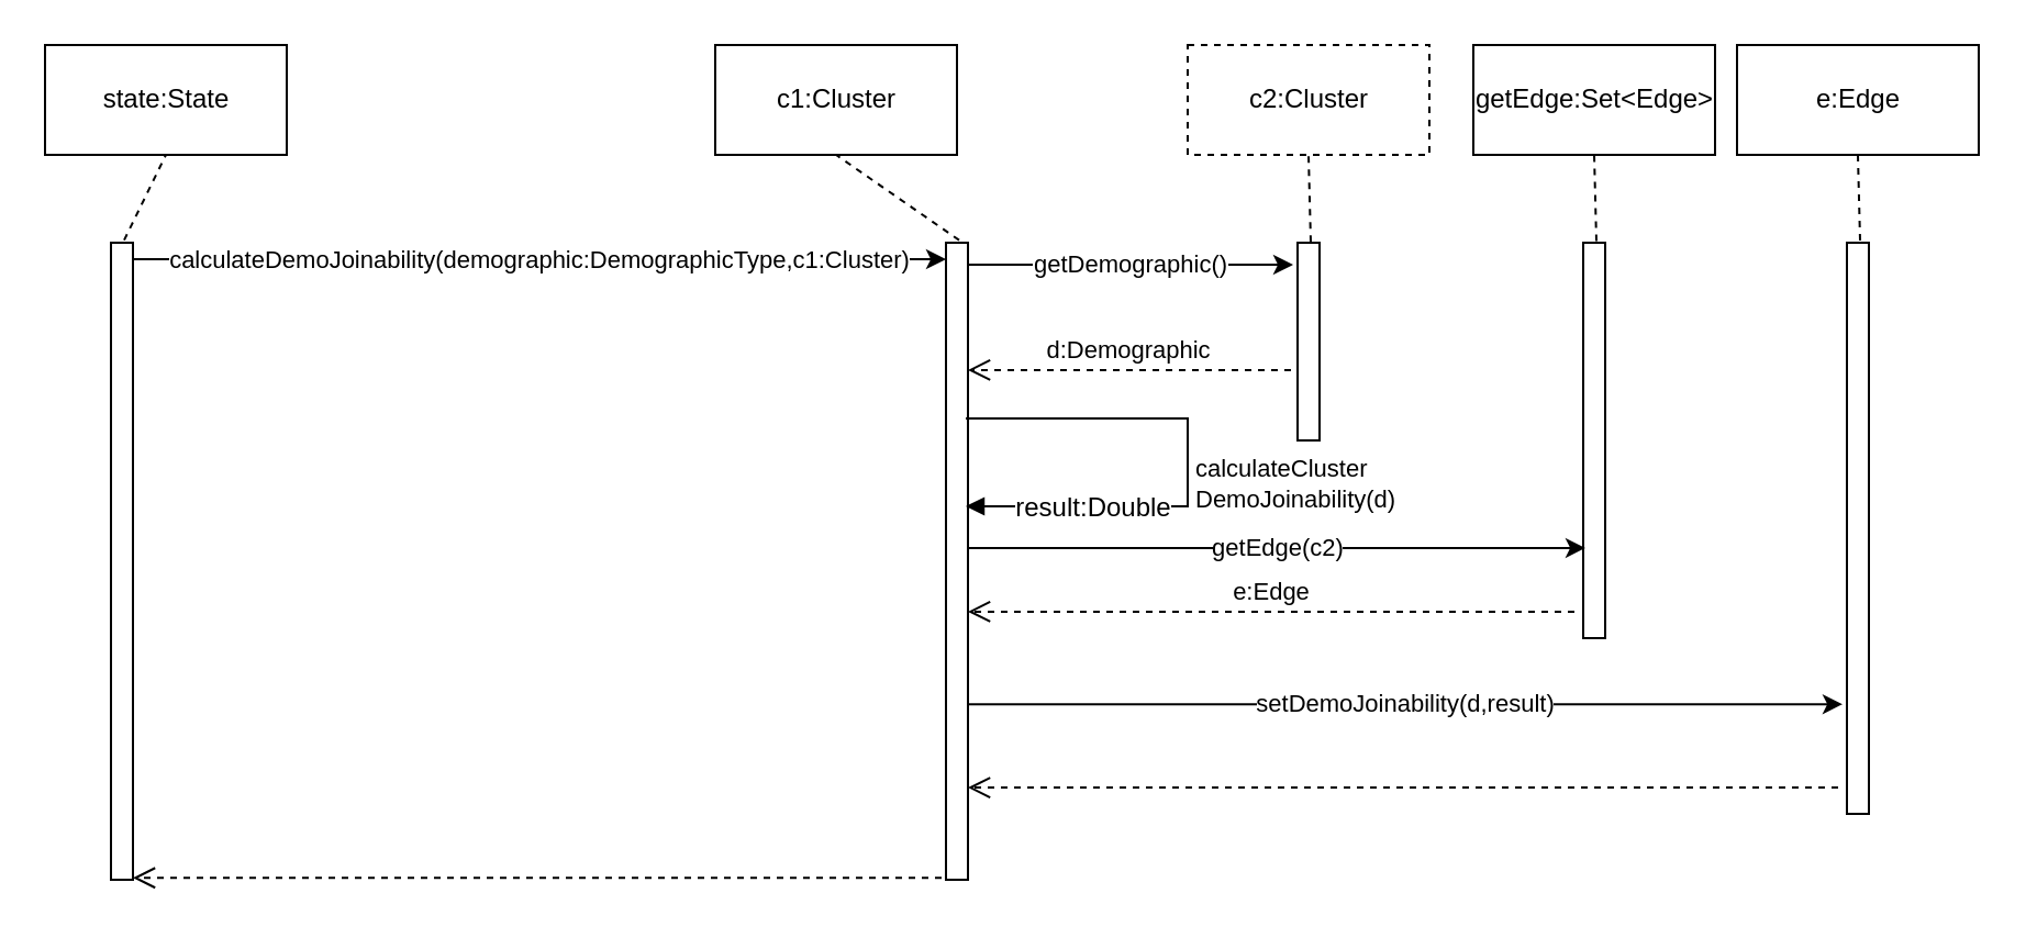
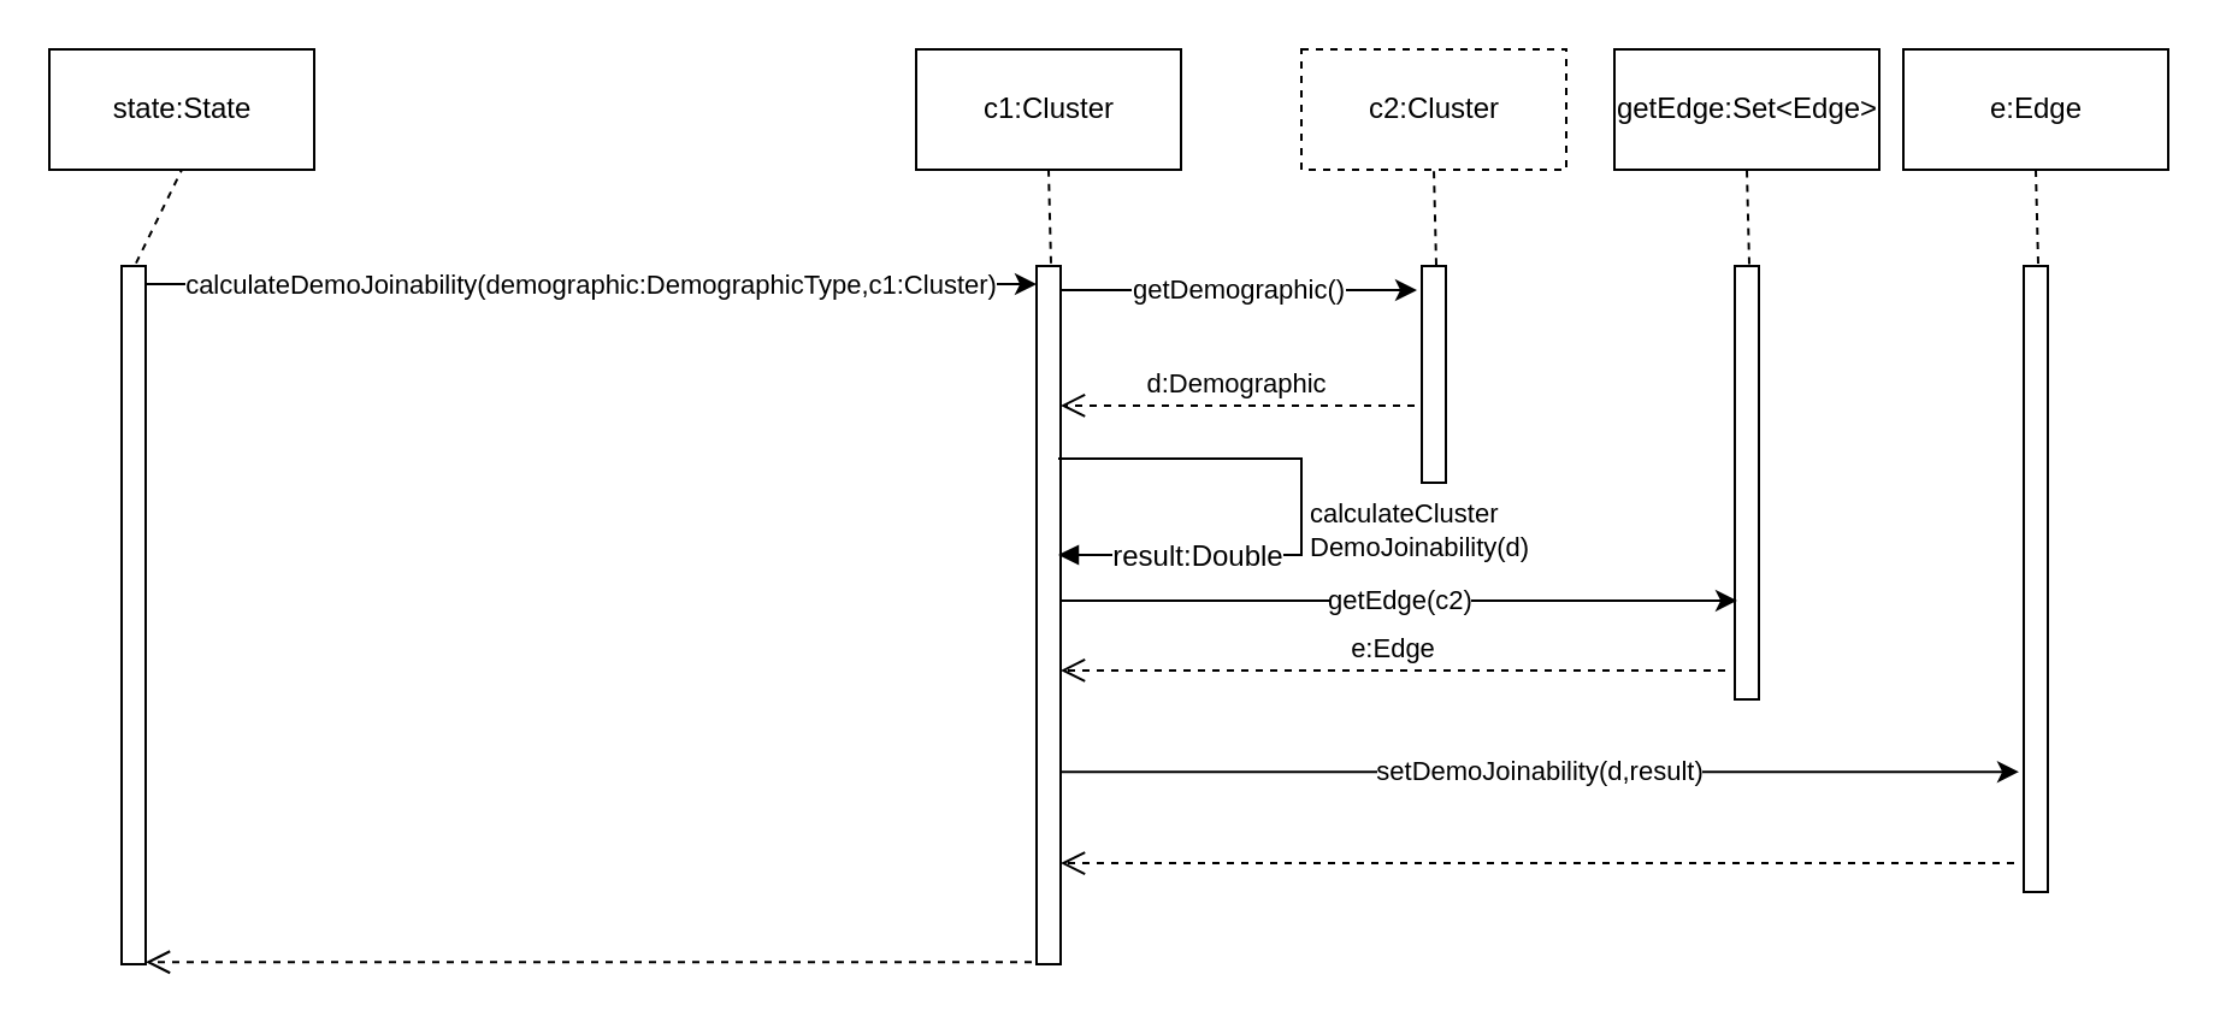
- <mxCell id="6" value="c1:Cluster" style="html=1;" parent="1" vertex="1"><mxGeometry x="325" y="20" width="110" height="50" as="geometry" /></mxCell>
+ <mxCell id="6" value="c1:Cluster" style="html=1;" parent="1" vertex="1"><mxGeometry x="380" y="20" width="110" height="50" as="geometry" /></mxCell>
